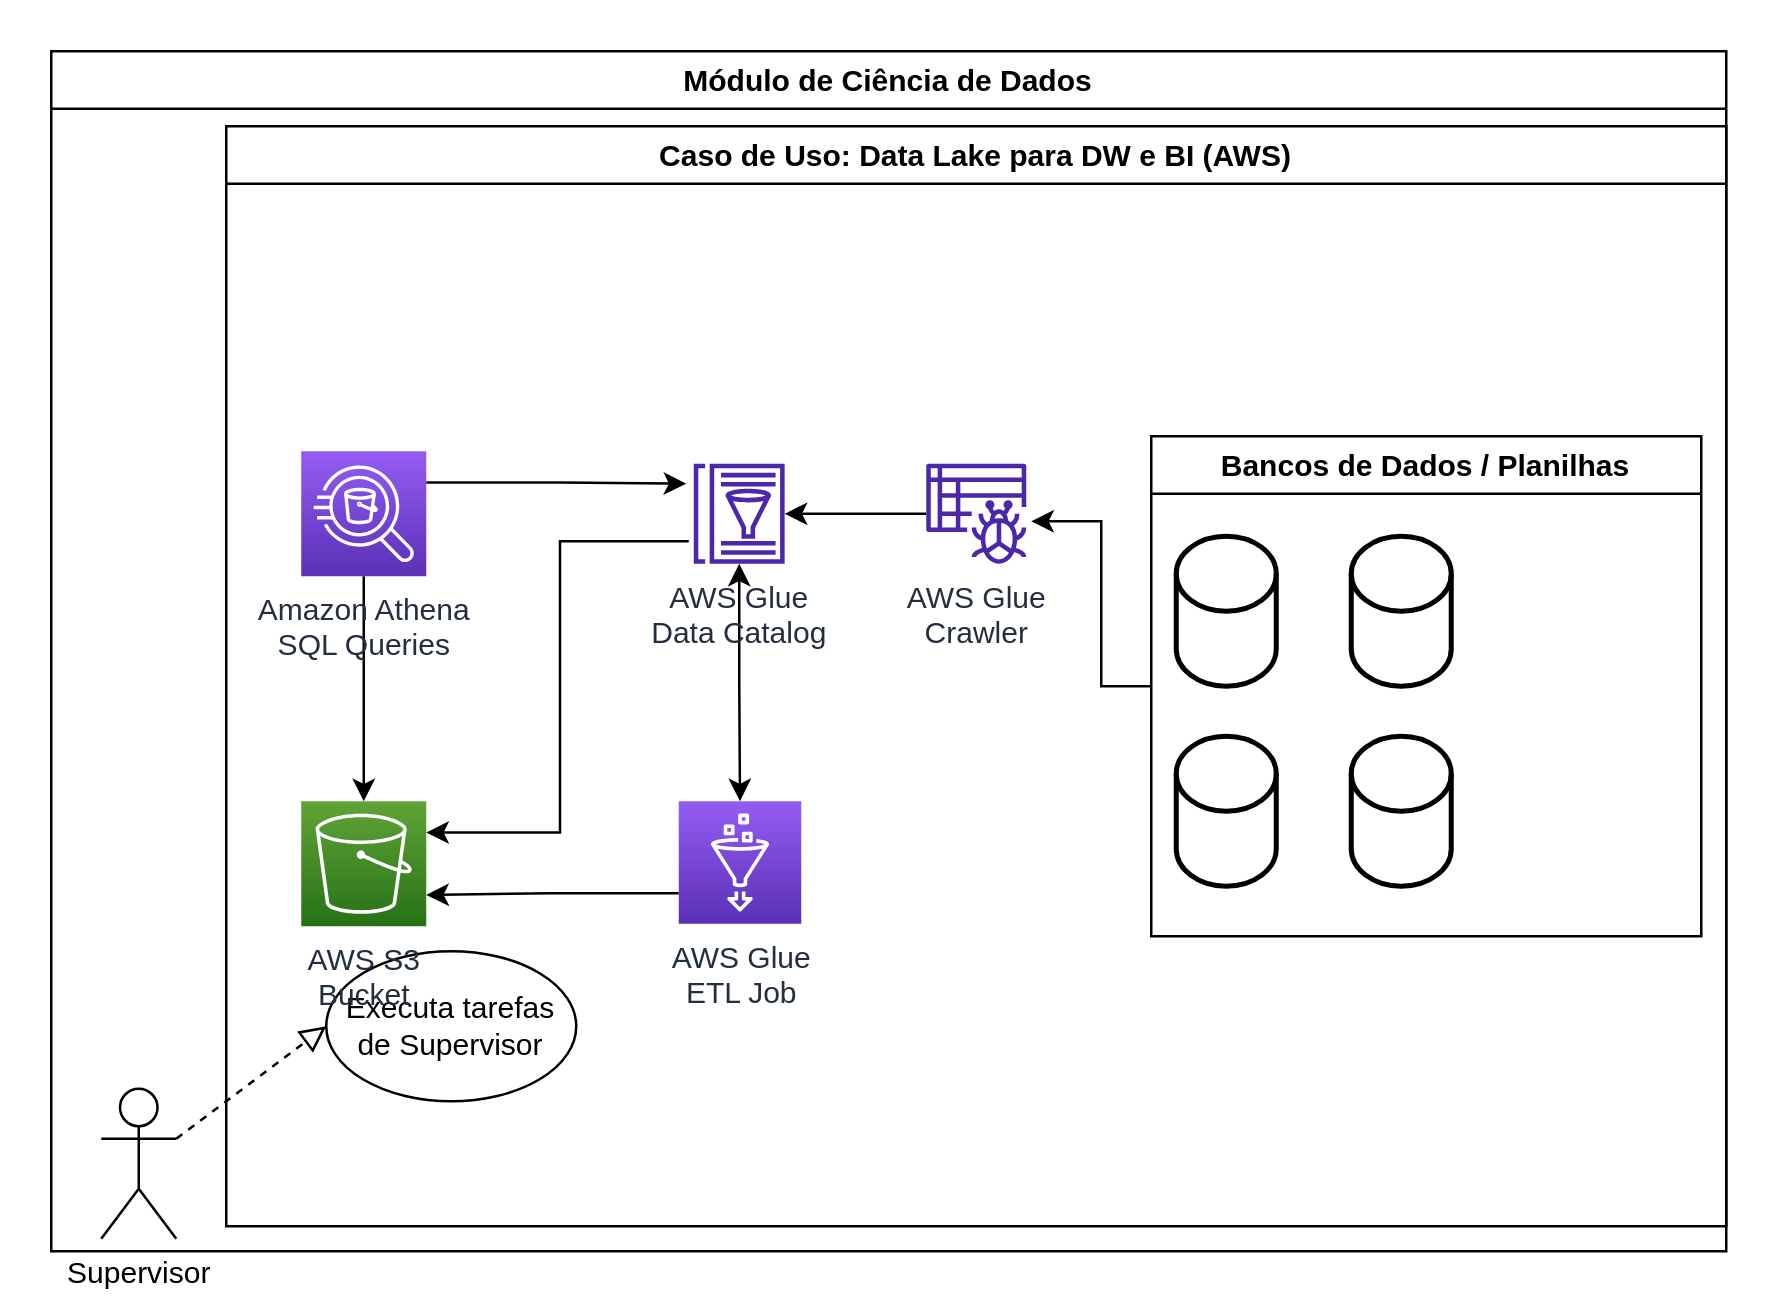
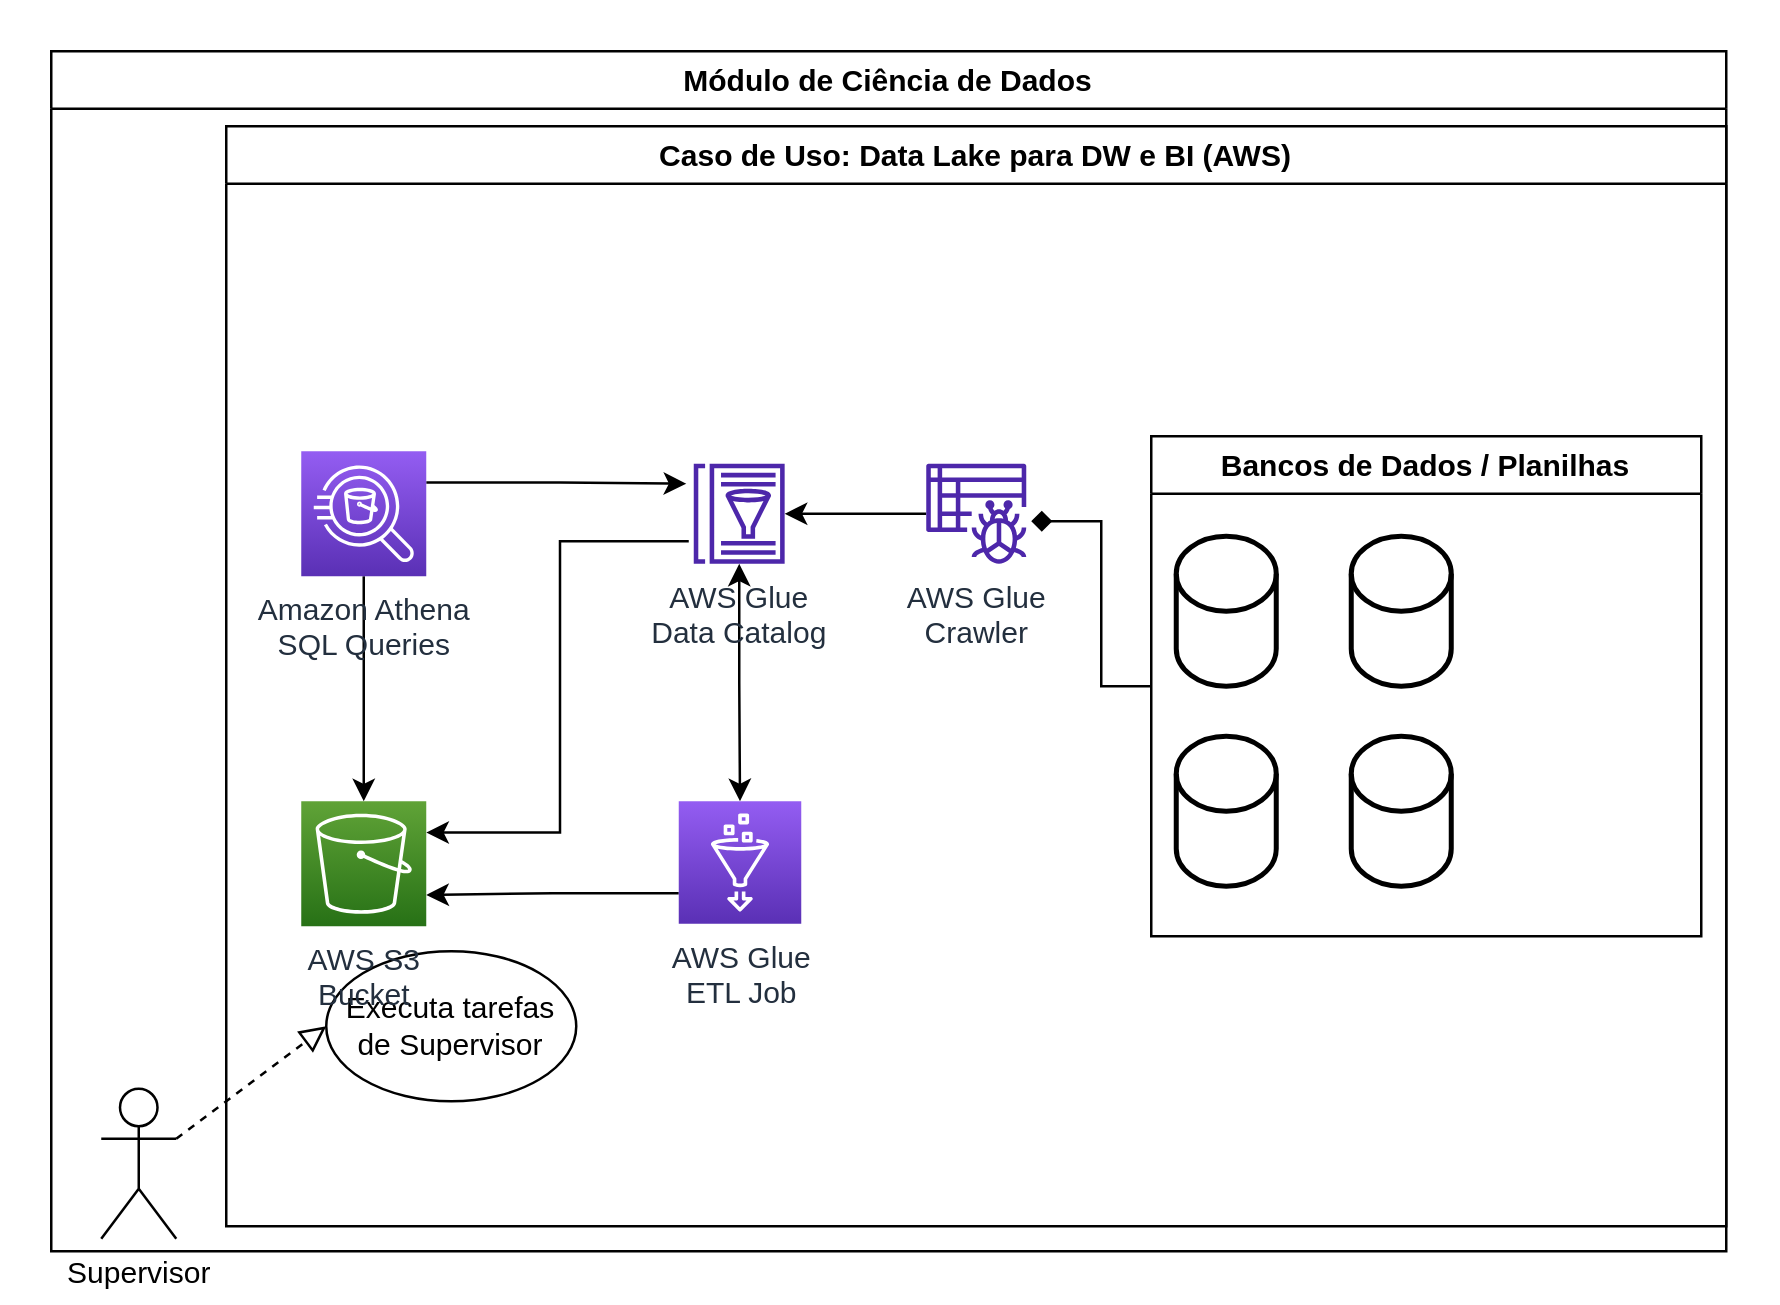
- <mxCell id="5" style="edgeStyle=orthogonalEdgeStyle;rounded=0;orthogonalLoop=1;jettySize=auto;html=1;entryX=1.05;entryY=0.575;entryDx=0;entryDy=0;entryPerimeter=0;exitX=0;exitY=0.5;exitDx=0;exitDy=0;" edge="1" parent="3" source="6" target="14"><mxGeometry relative="1" as="geometry"><Array as="points"><mxPoint x="350" y="224" /><mxPoint x="350" y="158" /></Array></mxGeometry></mxCell>
+ <mxCell id="5" style="edgeStyle=orthogonalEdgeStyle;rounded=0;orthogonalLoop=1;jettySize=auto;html=1;entryX=1.05;entryY=0.575;entryDx=0;entryDy=0;entryPerimeter=0;exitX=0;exitY=0.5;exitDx=0;exitDy=0;endArrow=diamond;" edge="1" parent="3" source="6" target="14"><mxGeometry relative="1" as="geometry"><Array as="points"><mxPoint x="350" y="224" /><mxPoint x="350" y="158" /></Array></mxGeometry></mxCell>
